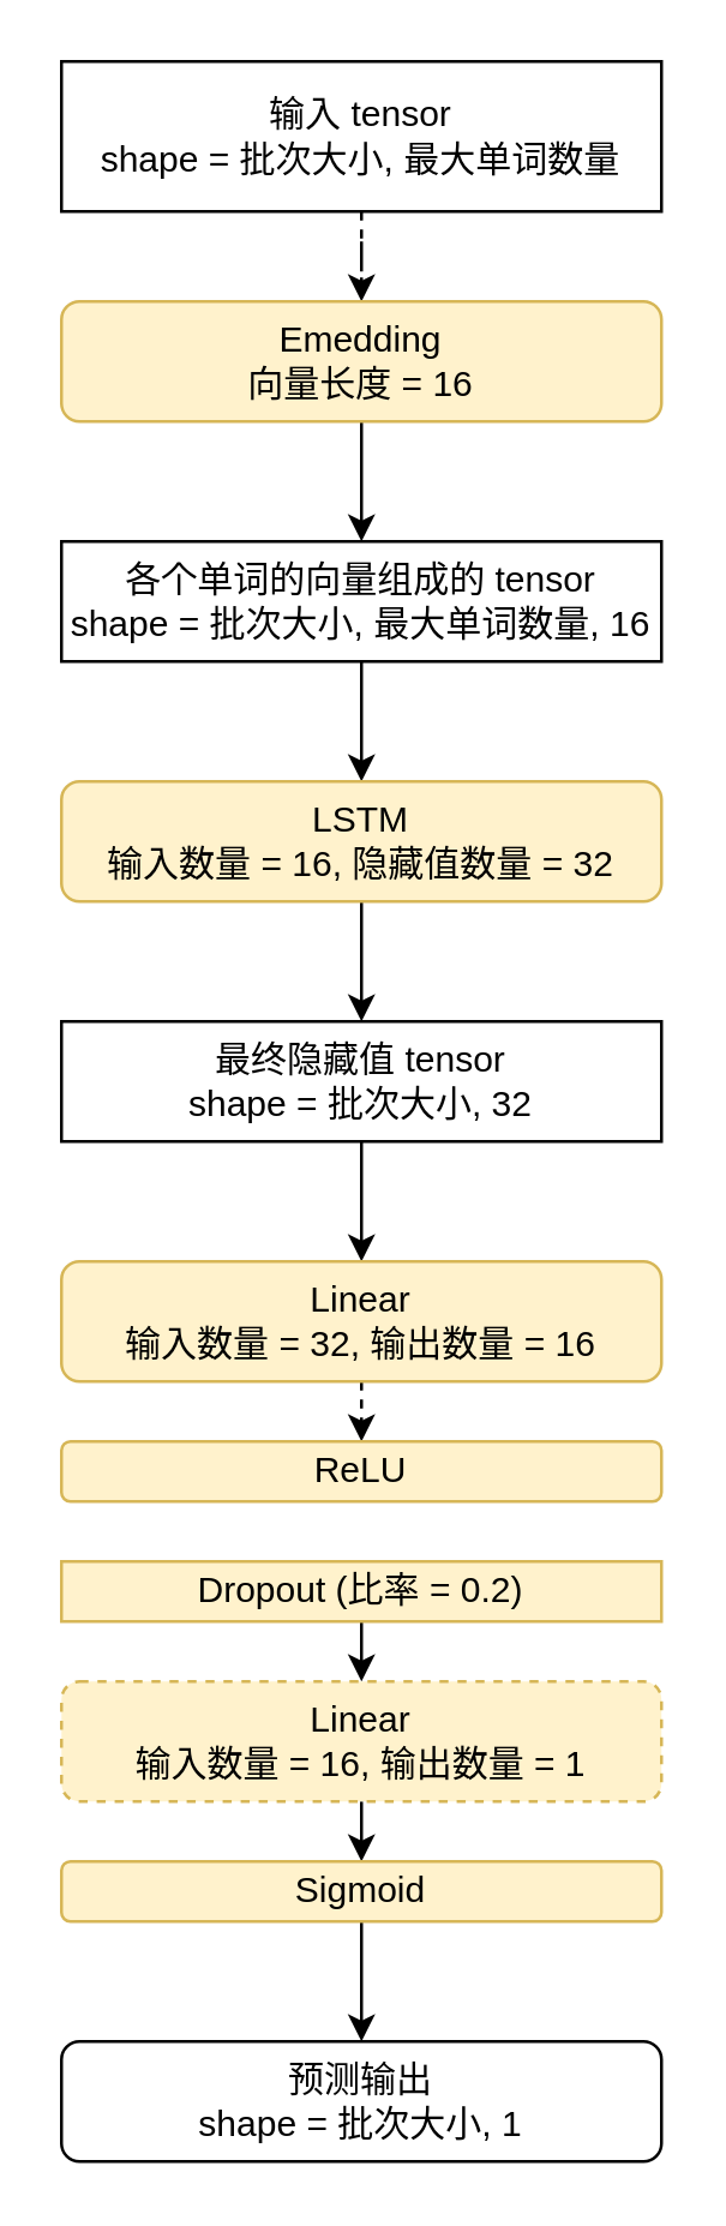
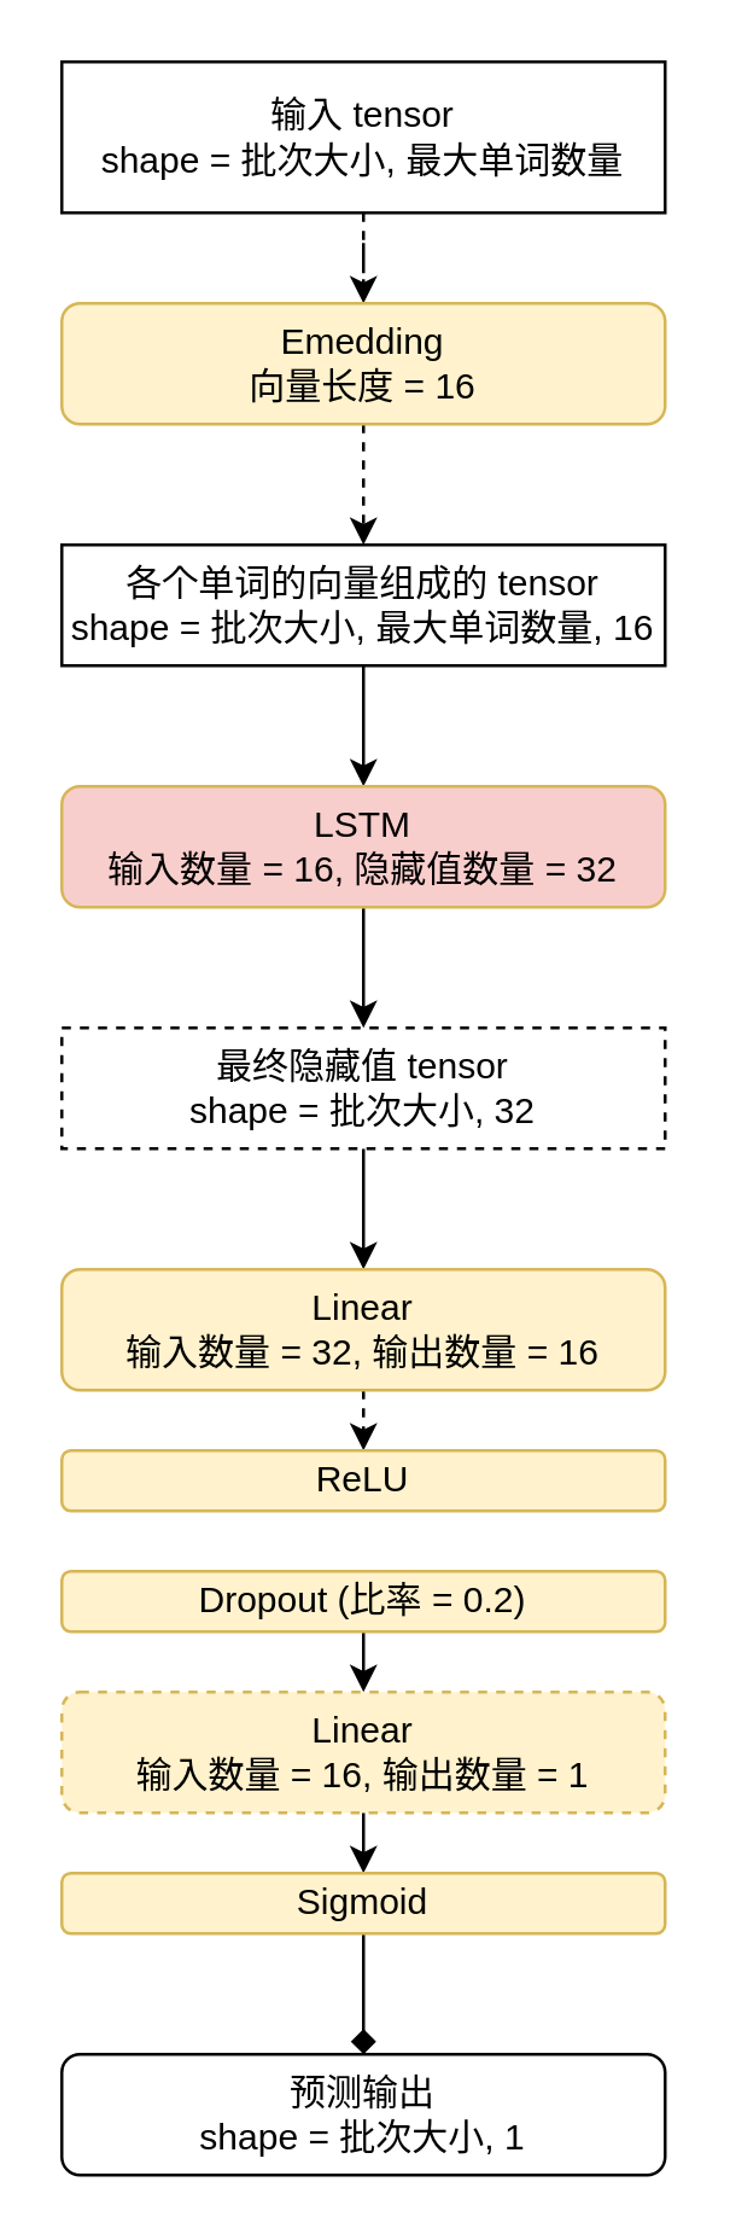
- <mxCell id="4" style="edgeStyle=orthogonalEdgeStyle;rounded=0;orthogonalLoop=1;jettySize=auto;html=1;exitX=0.5;exitY=1;exitDx=0;exitDy=0;entryX=0.5;entryY=0;entryDx=0;entryDy=0;" parent="1" source="5" target="7" edge="1"><mxGeometry relative="1" as="geometry" /></mxCell>
+ <mxCell id="4" style="edgeStyle=orthogonalEdgeStyle;rounded=0;orthogonalLoop=1;jettySize=auto;html=1;exitX=0.5;exitY=1;exitDx=0;exitDy=0;entryX=0.5;entryY=0;entryDx=0;entryDy=0;dashed=1;" parent="1" source="5" target="7" edge="1"><mxGeometry relative="1" as="geometry" /></mxCell>
- <mxCell id="9" value="LSTM&lt;br&gt;输入数量 = 16, 隐藏值数量 = 32" style="rounded=1;whiteSpace=wrap;html=1;fillColor=#fff2cc;strokeColor=#d6b656;" parent="1" vertex="1"><mxGeometry x="20" y="260" width="200" height="40" as="geometry" /></mxCell>
+ <mxCell id="9" value="LSTM&lt;br&gt;输入数量 = 16, 隐藏值数量 = 32" style="rounded=1;whiteSpace=wrap;html=1;fillColor=#f8cecc;strokeColor=#d6b656;" parent="1" vertex="1"><mxGeometry x="20" y="260" width="200" height="40" as="geometry" /></mxCell>
- <mxCell id="11" value="最终隐藏值 tensor&lt;br&gt;shape = 批次大小, 32" style="rounded=0;whiteSpace=wrap;html=1;" parent="1" vertex="1"><mxGeometry x="20" y="340" width="200" height="40" as="geometry" /></mxCell>
+ <mxCell id="11" value="最终隐藏值 tensor&lt;br&gt;shape = 批次大小, 32" style="rounded=0;whiteSpace=wrap;html=1;dashed=1;" parent="1" vertex="1"><mxGeometry x="20" y="340" width="200" height="40" as="geometry" /></mxCell>
- <mxCell id="16" value="Dropout (比率 = 0.2)" style="whiteSpace=wrap;html=1;fillColor=#fff2cc;strokeColor=#d6b656;rounded=0;" parent="1" vertex="1"><mxGeometry x="20" y="520" width="200" height="20" as="geometry" /></mxCell>
+ <mxCell id="16" value="Dropout (比率 = 0.2)" style="rounded=1;whiteSpace=wrap;html=1;fillColor=#fff2cc;strokeColor=#d6b656;" parent="1" vertex="1"><mxGeometry x="20" y="520" width="200" height="20" as="geometry" /></mxCell>
- <mxCell id="19" style="edgeStyle=orthogonalEdgeStyle;rounded=0;orthogonalLoop=1;jettySize=auto;html=1;exitX=0.5;exitY=1;exitDx=0;exitDy=0;" parent="1" source="20" target="21" edge="1"><mxGeometry relative="1" as="geometry" /></mxCell>
+ <mxCell id="19" style="edgeStyle=orthogonalEdgeStyle;rounded=0;orthogonalLoop=1;jettySize=auto;html=1;exitX=0.5;exitY=1;exitDx=0;exitDy=0;endArrow=diamond;" parent="1" source="20" target="21" edge="1"><mxGeometry relative="1" as="geometry" /></mxCell>
